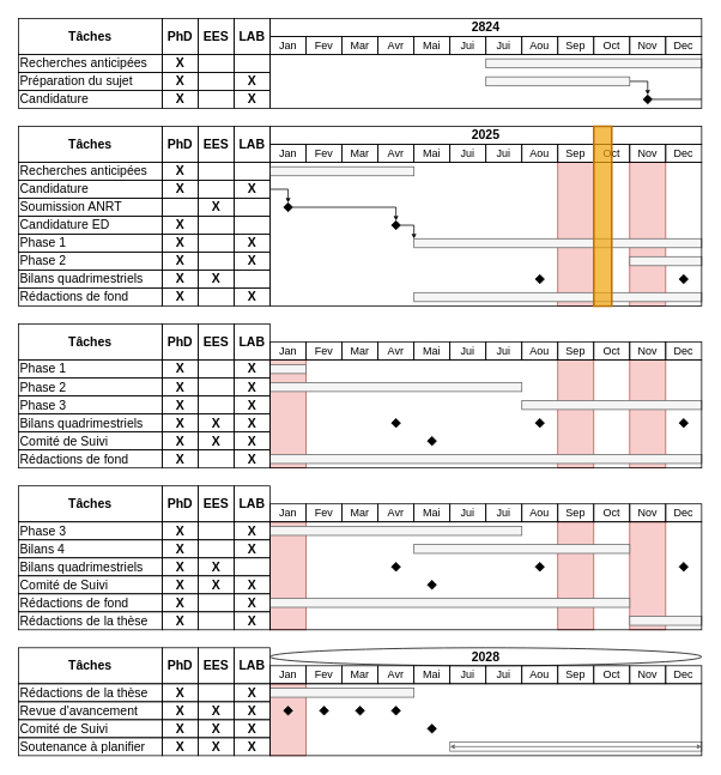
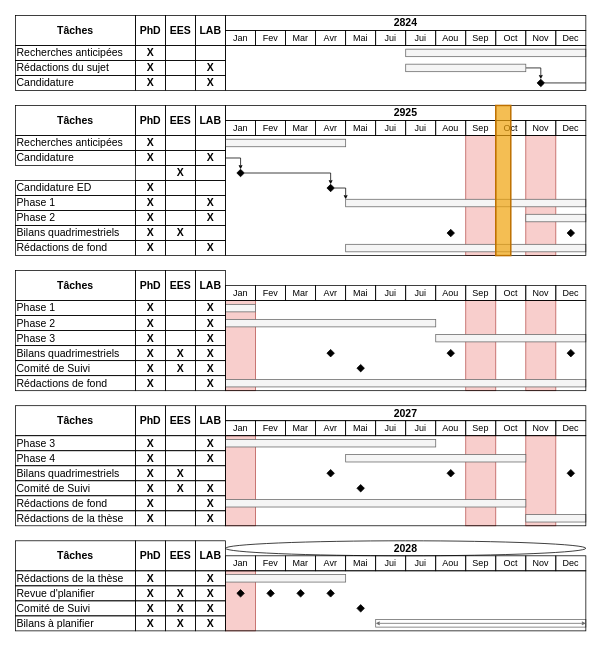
- <mxCell id="152" value="Préparation du sujet" style="text;html=1;strokeColor=default;fillColor=none;align=left;verticalAlign=middle;whiteSpace=wrap;rounded=0;fontSize=14;" parent="1" vertex="1"><mxGeometry x="20" y="80" width="160" height="20" as="geometry" /></mxCell>
+ <mxCell id="152" value="Rédactions du sujet" style="text;html=1;strokeColor=default;fillColor=none;align=left;verticalAlign=middle;whiteSpace=wrap;rounded=0;fontSize=14;" parent="1" vertex="1"><mxGeometry x="20" y="80" width="160" height="20" as="geometry" /></mxCell>
- <mxCell id="11" value="2025" style="rounded=0;whiteSpace=wrap;html=1;fontSize=14;fontStyle=1;fillColor=none;" parent="1" vertex="1"><mxGeometry x="300" y="140" width="480" height="20" as="geometry" /></mxCell>
+ <mxCell id="11" value="2925" style="rounded=0;whiteSpace=wrap;html=1;fontSize=14;fontStyle=1;fillColor=none;" parent="1" vertex="1"><mxGeometry x="300" y="140" width="480" height="20" as="geometry" /></mxCell>
- <mxCell id="168" value="Soumission ANRT" style="text;html=1;strokeColor=default;fillColor=none;align=left;verticalAlign=middle;whiteSpace=wrap;rounded=0;fontSize=14;" parent="1" vertex="1"><mxGeometry x="20" y="220" width="160" height="20" as="geometry" /></mxCell>
+ <mxCell id="40" value="2027" style="rounded=0;whiteSpace=wrap;html=1;fontSize=14;fontStyle=1;fillColor=none;" parent="1" vertex="1"><mxGeometry x="300" y="540" width="480" height="20" as="geometry" /></mxCell>
- <mxCell id="77" value="Bilans 4" style="text;html=1;strokeColor=default;fillColor=none;align=left;verticalAlign=middle;whiteSpace=wrap;rounded=0;fontSize=14;" parent="1" vertex="1"><mxGeometry x="20" y="600" width="160" height="20" as="geometry" /></mxCell>
+ <mxCell id="77" value="Phase 4" style="text;html=1;strokeColor=default;fillColor=none;align=left;verticalAlign=middle;whiteSpace=wrap;rounded=0;fontSize=14;" parent="1" vertex="1"><mxGeometry x="20" y="600" width="160" height="20" as="geometry" /></mxCell>
- <mxCell id="79" value="Revue d'avancement" style="text;html=1;strokeColor=default;fillColor=none;align=left;verticalAlign=middle;whiteSpace=wrap;rounded=0;fontSize=14;" parent="1" vertex="1"><mxGeometry x="20" y="780" width="160" height="20" as="geometry" /></mxCell>
+ <mxCell id="79" value="Revue d'planifier" style="text;html=1;strokeColor=default;fillColor=none;align=left;verticalAlign=middle;whiteSpace=wrap;rounded=0;fontSize=14;" parent="1" vertex="1"><mxGeometry x="20" y="780" width="160" height="20" as="geometry" /></mxCell>
- <mxCell id="220" value="Soutenance à planifier" style="text;html=1;strokeColor=default;fillColor=none;align=left;verticalAlign=middle;whiteSpace=wrap;rounded=0;fontSize=14;" parent="1" vertex="1"><mxGeometry x="20" y="820" width="160" height="20" as="geometry" /></mxCell>
+ <mxCell id="220" value="Bilans à planifier" style="text;html=1;strokeColor=default;fillColor=none;align=left;verticalAlign=middle;whiteSpace=wrap;rounded=0;fontSize=14;" parent="1" vertex="1"><mxGeometry x="20" y="820" width="160" height="20" as="geometry" /></mxCell>
